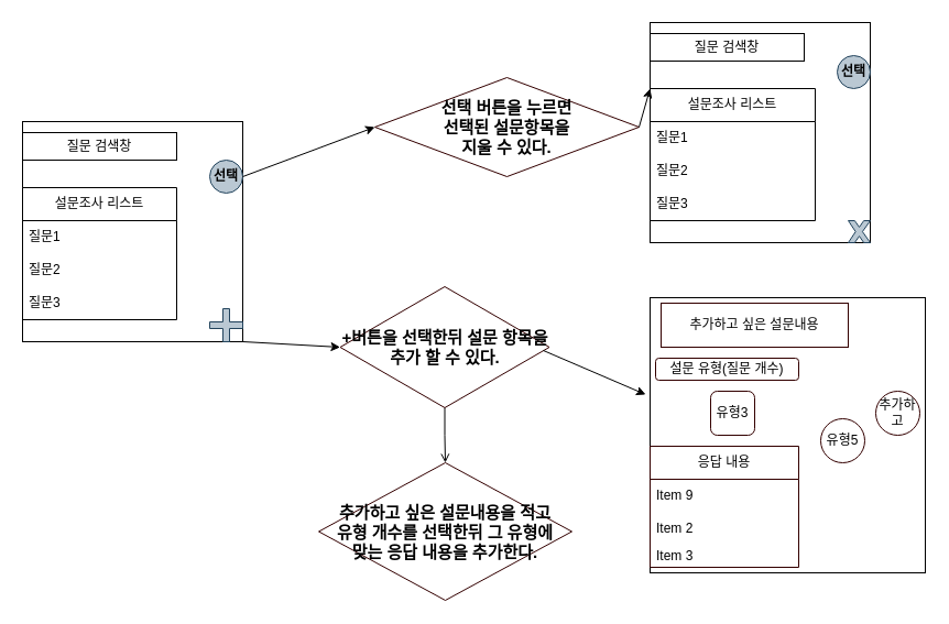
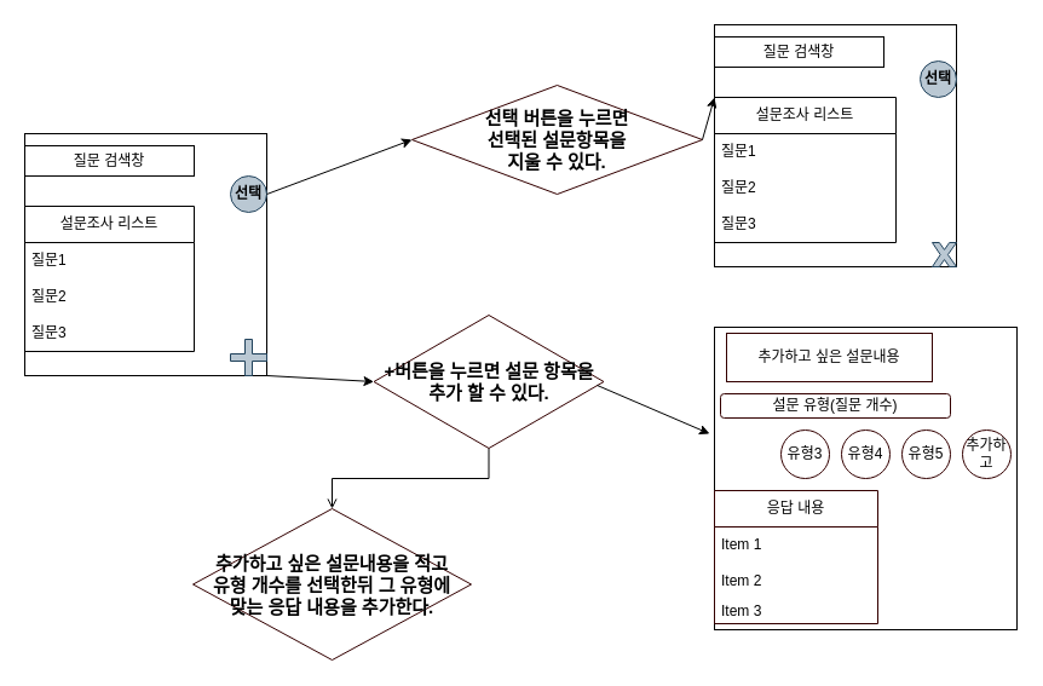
- <mxCell id="23" value="&lt;b style=&quot;font-size: 15px;&quot;&gt;+버튼을 선택한뒤 설문 항목을&lt;br&gt;추가 할 수 있다.&lt;br&gt;&lt;/b&gt;" style="rhombus;whiteSpace=wrap;html=1;strokeColor=#330000;" parent="1" vertex="1"><mxGeometry x="308.5" y="260" width="190" height="110" as="geometry" /></mxCell>
+ <mxCell id="23" value="&lt;b style=&quot;font-size: 15px;&quot;&gt;+버튼을 누르면 설문 항목을&lt;br&gt;추가 할 수 있다.&lt;br&gt;&lt;/b&gt;" style="rhombus;whiteSpace=wrap;html=1;strokeColor=#330000;" parent="1" vertex="1"><mxGeometry x="308.5" y="260" width="190" height="110" as="geometry" /></mxCell>
- <mxCell id="31" value="설문 유형(질문 개수)" style="rounded=1;whiteSpace=wrap;html=1;strokeColor=#330000;" parent="1" vertex="1"><mxGeometry x="595" y="325" width="130" height="20" as="geometry" /></mxCell>
+ <mxCell id="31" value="설문 유형(질문 개수)" style="rounded=1;whiteSpace=wrap;html=1;strokeColor=#330000;" parent="1" vertex="1"><mxGeometry x="595" y="325" width="190" height="20" as="geometry" /></mxCell>
- <mxCell id="29" value="유형3" style="whiteSpace=wrap;html=1;strokeColor=#330000;rounded=1;" parent="1" vertex="1"><mxGeometry x="645" y="355" width="40" height="40" as="geometry" /></mxCell>
+ <mxCell id="29" value="유형3" style="ellipse;whiteSpace=wrap;html=1;strokeColor=#330000;" parent="1" vertex="1"><mxGeometry x="645" y="355" width="40" height="40" as="geometry" /></mxCell>
+ <mxCell id="27" value="유형4" style="ellipse;whiteSpace=wrap;html=1;strokeColor=#330000;" parent="1" vertex="1"><mxGeometry x="695" y="355" width="40" height="40" as="geometry" /></mxCell>
- <mxCell id="30" value="유형5" style="ellipse;whiteSpace=wrap;html=1;strokeColor=#330000;" parent="1" vertex="1"><mxGeometry x="745" y="380" width="40" height="40" as="geometry" /></mxCell>
+ <mxCell id="30" value="유형5" style="ellipse;whiteSpace=wrap;html=1;strokeColor=#330000;" parent="1" vertex="1"><mxGeometry x="745" y="355" width="40" height="40" as="geometry" /></mxCell>
- <mxCell id="33" value="Item 9" style="text;strokeColor=none;fillColor=none;align=left;verticalAlign=middle;spacingLeft=4;spacingRight=4;overflow=hidden;points=[[0,0.5],[1,0.5]];portConstraint=eastwest;rotatable=0;whiteSpace=wrap;html=1;" parent="32" vertex="1"><mxGeometry y="30" width="135" height="30" as="geometry" /></mxCell>
+ <mxCell id="33" value="Item 1" style="text;strokeColor=none;fillColor=none;align=left;verticalAlign=middle;spacingLeft=4;spacingRight=4;overflow=hidden;points=[[0,0.5],[1,0.5]];portConstraint=eastwest;rotatable=0;whiteSpace=wrap;html=1;" parent="32" vertex="1"><mxGeometry y="30" width="135" height="30" as="geometry" /></mxCell>
- <mxCell id="36" value="&lt;b style=&quot;font-size: 15px;&quot;&gt;추가하고 싶은 설문내용을 적고&lt;br&gt;유형 개수를 선택한뒤 그 유형에&lt;br&gt;맞는 응답 내용을 추가한다.&lt;/b&gt;" style="rhombus;whiteSpace=wrap;html=1;strokeColor=#330000;" parent="1" vertex="1"><mxGeometry x="289" y="420" width="230" height="125" as="geometry" /></mxCell>
+ <mxCell id="36" value="&lt;b style=&quot;font-size: 15px;&quot;&gt;추가하고 싶은 설문내용을 적고&lt;br&gt;유형 개수를 선택한뒤 그 유형에&lt;br&gt;맞는 응답 내용을 추가한다.&lt;/b&gt;" style="rhombus;whiteSpace=wrap;html=1;strokeColor=#330000;" parent="1" vertex="1"><mxGeometry x="159" y="420" width="230" height="125" as="geometry" /></mxCell>
